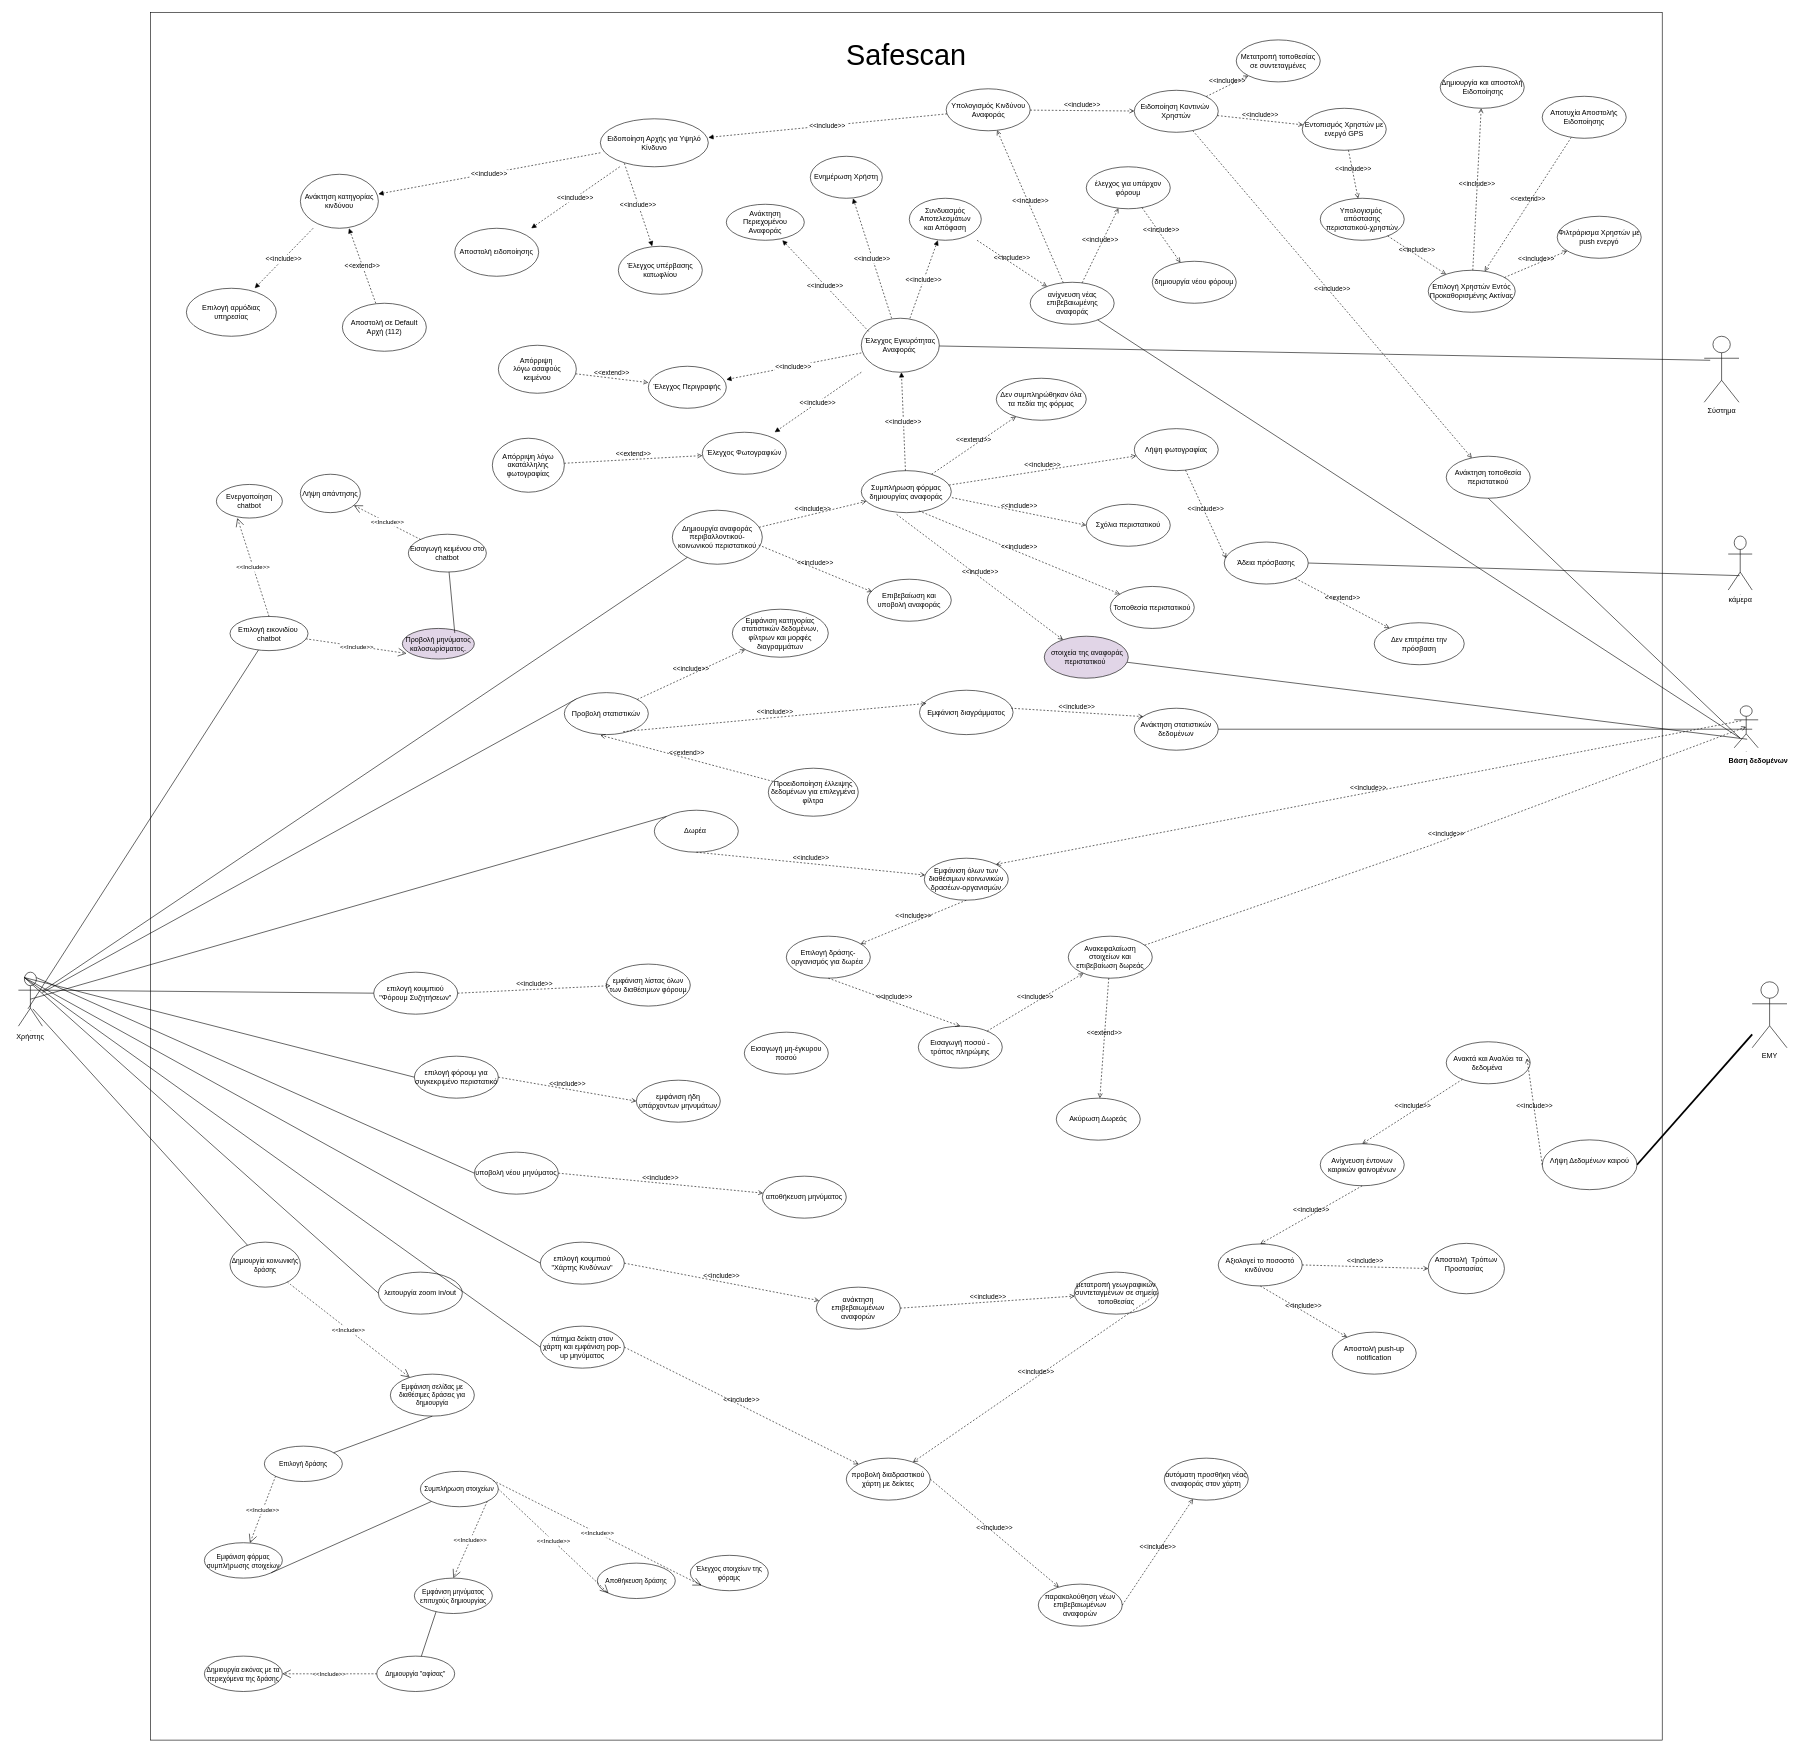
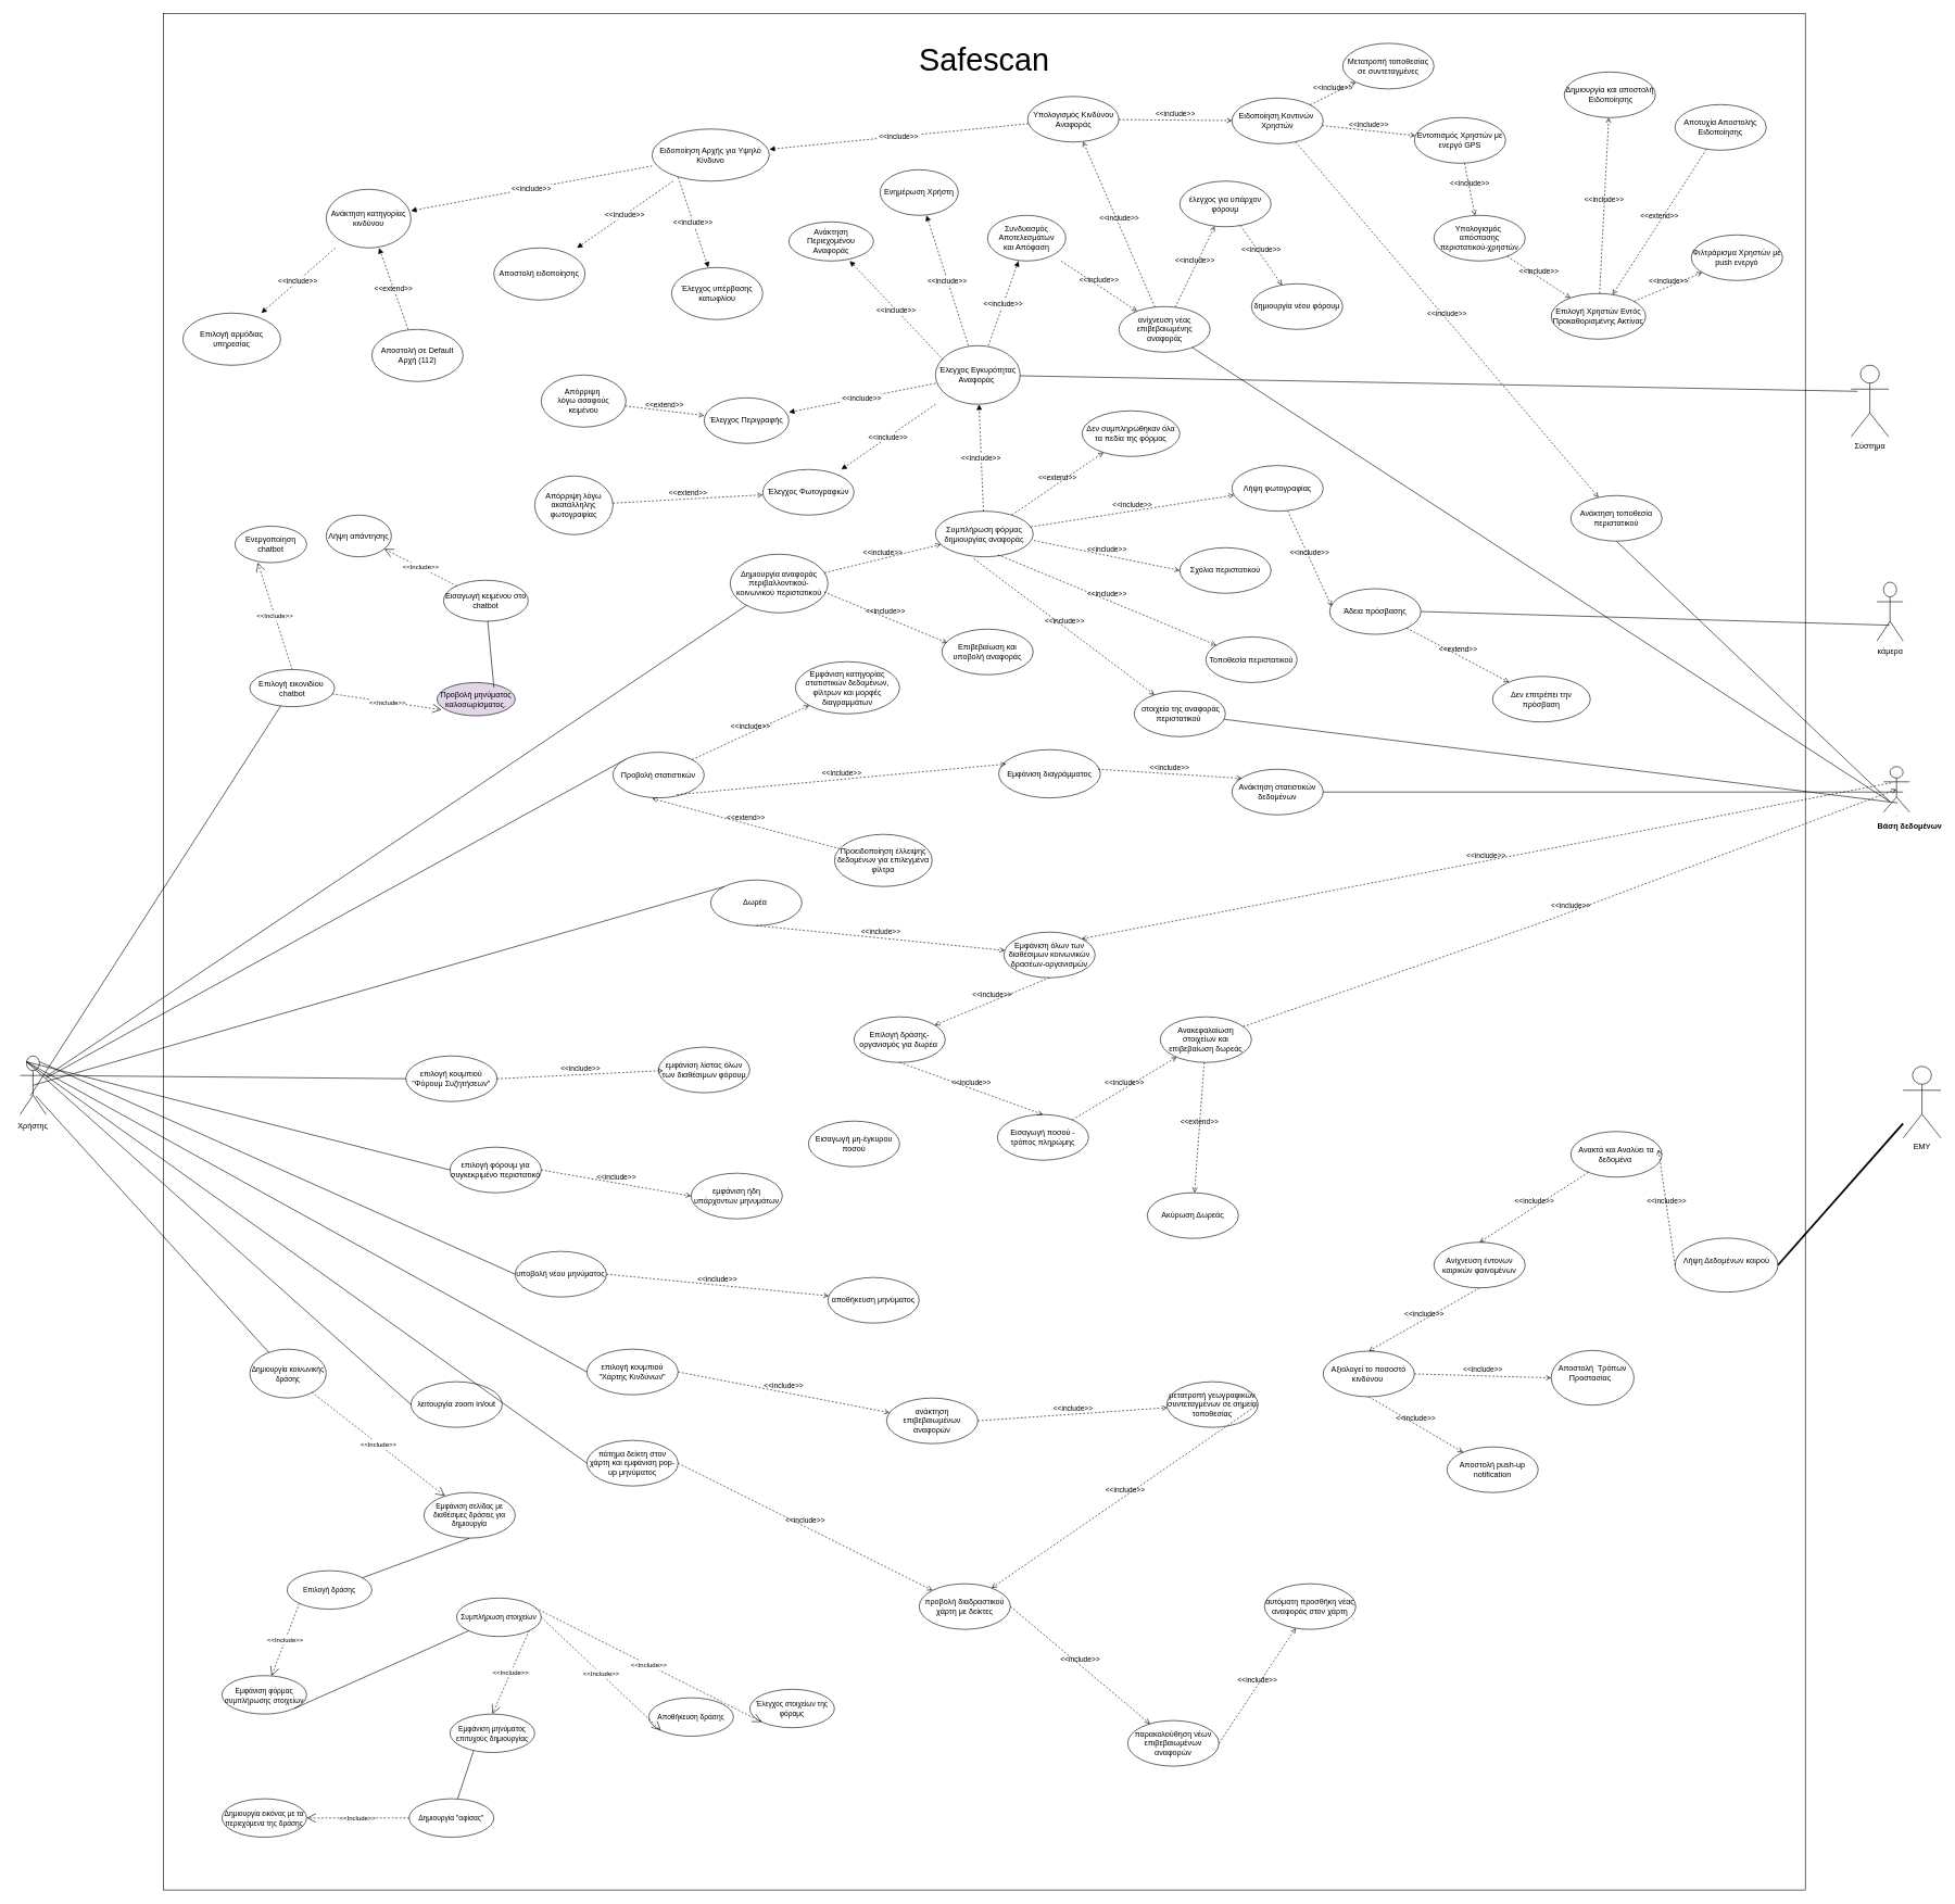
- <mxCell id="177" value="Επιλογή αρμόδιας υπηρεσίας" style="shape=ellipse;whiteSpace=wrap;html=1;" vertex="1" parent="1"><mxGeometry x="310" y="480" width="150" height="80" as="geometry" /></mxCell>
+ <mxCell id="177" value="Επιλογή αρμόδιας υπηρεσίας" style="shape=ellipse;whiteSpace=wrap;html=1;" vertex="1" parent="1"><mxGeometry x="280" y="480" width="150" height="80" as="geometry" /></mxCell>
- <mxCell id="10" value="&amp;nbsp;στοιχεία της αναφοράς περιστατικού&amp;nbsp;" style="ellipse;whiteSpace=wrap;html=1;fillColor=#e1d5e7;" parent="1" vertex="1"><mxGeometry x="1740" y="1060" width="140" height="70" as="geometry" /></mxCell>
+ <mxCell id="10" value="&amp;nbsp;στοιχεία της αναφοράς περιστατικού&amp;nbsp;" style="ellipse;whiteSpace=wrap;html=1;" parent="1" vertex="1"><mxGeometry x="1740" y="1060" width="140" height="70" as="geometry" /></mxCell>
